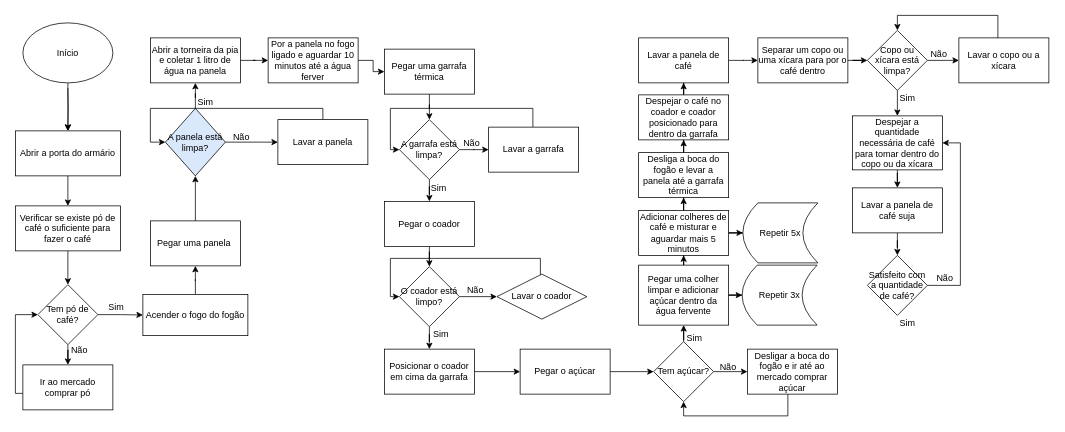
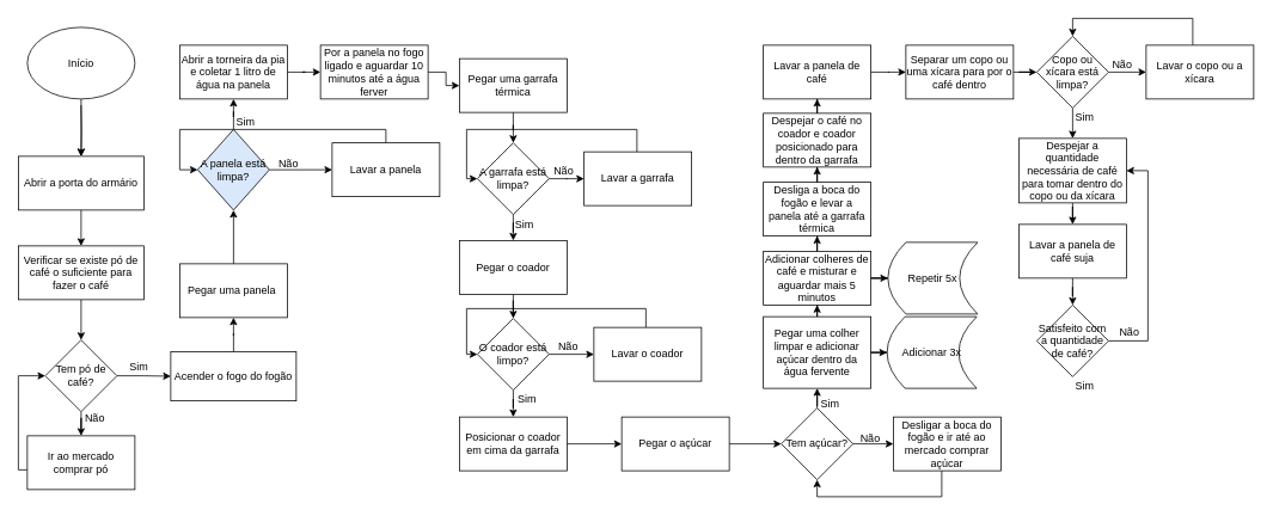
- <mxCell id="82" value="Repetir 3x" style="shape=dataStorage;whiteSpace=wrap;html=1;fixedSize=1;" parent="1" vertex="1"><mxGeometry x="989" y="353" width="100" height="80" as="geometry" /></mxCell>
+ <mxCell id="82" value="Adicionar 3x" style="shape=dataStorage;whiteSpace=wrap;html=1;fixedSize=1;" parent="1" vertex="1"><mxGeometry x="989" y="353" width="100" height="80" as="geometry" /></mxCell>
- <mxCell id="45" value="Lavar o coador" style="rhombus;whiteSpace=wrap;html=1;" parent="1" vertex="1"><mxGeometry x="662" y="365" width="120" height="60" as="geometry" /></mxCell>
+ <mxCell id="45" value="Lavar o coador" style="rounded=0;whiteSpace=wrap;html=1;" parent="1" vertex="1"><mxGeometry x="662" y="365" width="120" height="60" as="geometry" /></mxCell>
